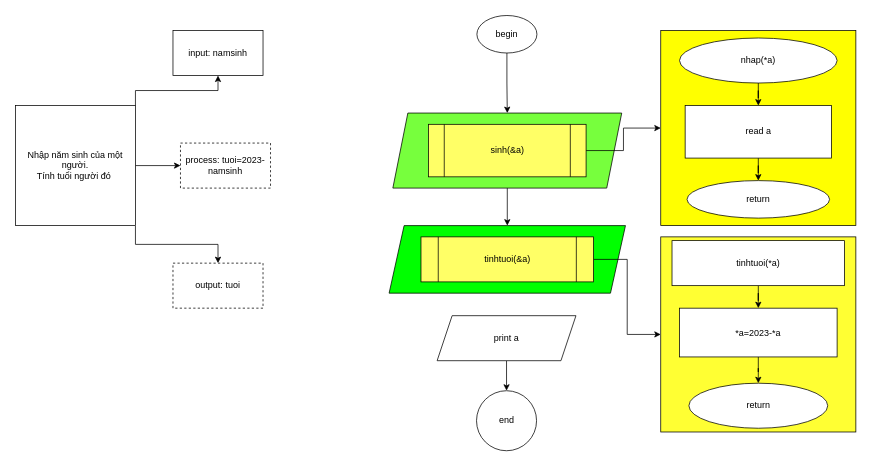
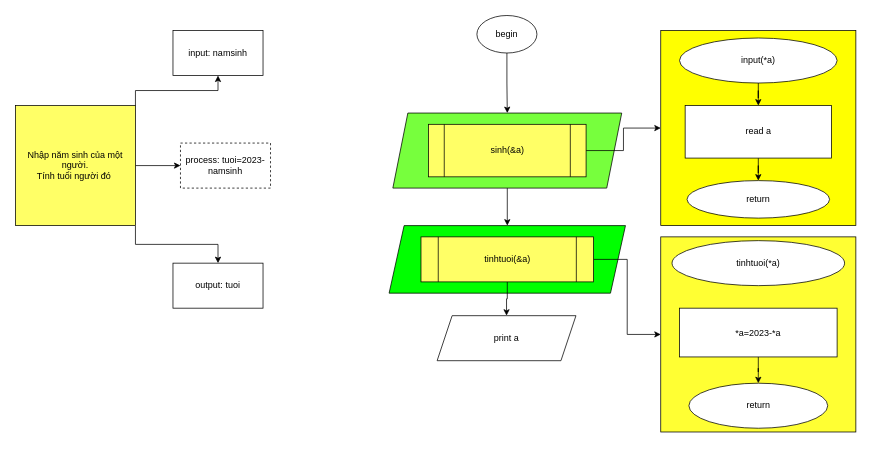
- <mxCell id="11" value="nhap(*a)" style="ellipse;whiteSpace=wrap;html=1;" parent="1" vertex="1"><mxGeometry x="905" y="50" width="210" height="60" as="geometry" /></mxCell>
+ <mxCell id="11" value="input(*a)" style="ellipse;whiteSpace=wrap;html=1;" parent="1" vertex="1"><mxGeometry x="905" y="50" width="210" height="60" as="geometry" /></mxCell>
- <mxCell id="31" value="Nhập năm sinh của một người.&lt;br&gt;Tính tuổi người đó&amp;nbsp;" style="whiteSpace=wrap;html=1;aspect=fixed;" vertex="1" parent="1"><mxGeometry x="20" y="140" width="160" height="160" as="geometry" /></mxCell>
+ <mxCell id="31" value="Nhập năm sinh của một người.&lt;br&gt;Tính tuổi người đó&amp;nbsp;" style="whiteSpace=wrap;html=1;aspect=fixed;fillColor=#ffff66;" vertex="1" parent="1"><mxGeometry x="20" y="140" width="160" height="160" as="geometry" /></mxCell>
- <mxCell id="24" value="tinhtuoi(*a)" style="whiteSpace=wrap;html=1;rounded=0;" parent="1" vertex="1"><mxGeometry x="895" y="320" width="230" height="60" as="geometry" /></mxCell>
+ <mxCell id="24" value="tinhtuoi(*a)" style="ellipse;whiteSpace=wrap;html=1;" parent="1" vertex="1"><mxGeometry x="895" y="320" width="230" height="60" as="geometry" /></mxCell>
- <mxCell id="34" value="output: tuoi" style="rounded=0;whiteSpace=wrap;html=1;dashed=1;" vertex="1" parent="1"><mxGeometry x="230" y="350" width="120" height="60" as="geometry" /></mxCell>
+ <mxCell id="34" value="output: tuoi" style="rounded=0;whiteSpace=wrap;html=1;" vertex="1" parent="1"><mxGeometry x="230" y="350" width="120" height="60" as="geometry" /></mxCell>
+ <mxCell id="17" style="edgeStyle=orthogonalEdgeStyle;rounded=0;orthogonalLoop=1;jettySize=auto;html=1;entryX=0.5;entryY=0;entryDx=0;entryDy=0;" parent="1" source="19" target="21" edge="1"><mxGeometry relative="1" as="geometry" /></mxCell>
- <mxCell id="23" style="edgeStyle=orthogonalEdgeStyle;rounded=0;orthogonalLoop=1;jettySize=auto;html=1;entryX=0.5;entryY=0;entryDx=0;entryDy=0;" parent="1" source="24" target="27" edge="1"><mxGeometry relative="1" as="geometry" /></mxCell>
- <mxCell id="20" style="edgeStyle=orthogonalEdgeStyle;rounded=0;orthogonalLoop=1;jettySize=auto;html=1;entryX=0.5;entryY=0;entryDx=0;entryDy=0;" parent="1" source="21" target="4" edge="1"><mxGeometry relative="1" as="geometry" /></mxCell>
- <mxCell id="4" value="end" style="ellipse;whiteSpace=wrap;html=1;aspect=fixed;" parent="1" vertex="1"><mxGeometry x="634.5" y="520" width="80" height="80" as="geometry" /></mxCell>
